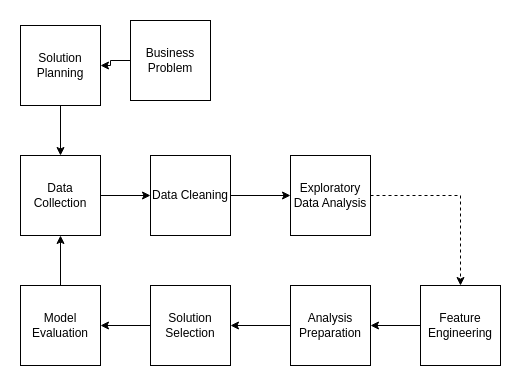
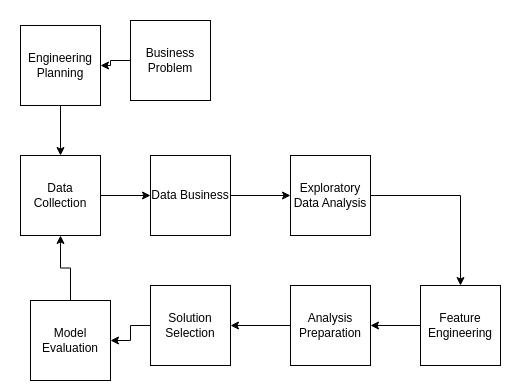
- <mxCell id="5" value="Solution Planning" style="whiteSpace=wrap;html=1;aspect=fixed;" parent="1" vertex="1"><mxGeometry x="20" y="25" width="80" height="80" as="geometry" /></mxCell>
+ <mxCell id="5" value="Engineering Planning" style="whiteSpace=wrap;html=1;aspect=fixed;" parent="1" vertex="1"><mxGeometry x="20" y="25" width="80" height="80" as="geometry" /></mxCell>
- <mxCell id="19" value="Data Cleaning" style="whiteSpace=wrap;html=1;aspect=fixed;" parent="1" vertex="1"><mxGeometry x="150" y="155" width="80" height="80" as="geometry" /></mxCell>
+ <mxCell id="19" value="Data Business" style="whiteSpace=wrap;html=1;aspect=fixed;" parent="1" vertex="1"><mxGeometry x="150" y="155" width="80" height="80" as="geometry" /></mxCell>
- <mxCell id="8" value="" style="edgeStyle=orthogonalEdgeStyle;rounded=0;orthogonalLoop=1;jettySize=auto;html=1;dashed=1;" parent="1" source="9" target="11" edge="1"><mxGeometry relative="1" as="geometry" /></mxCell>
+ <mxCell id="8" value="" style="edgeStyle=orthogonalEdgeStyle;rounded=0;orthogonalLoop=1;jettySize=auto;html=1;" parent="1" source="9" target="11" edge="1"><mxGeometry relative="1" as="geometry" /></mxCell>
- <mxCell id="17" value="Model Evaluation" style="whiteSpace=wrap;html=1;aspect=fixed;" parent="1" vertex="1"><mxGeometry x="20" y="285" width="80" height="80" as="geometry" /></mxCell>
+ <mxCell id="17" value="Model Evaluation" style="whiteSpace=wrap;html=1;aspect=fixed;" parent="1" vertex="1"><mxGeometry x="30" y="300" width="80" height="80" as="geometry" /></mxCell>
